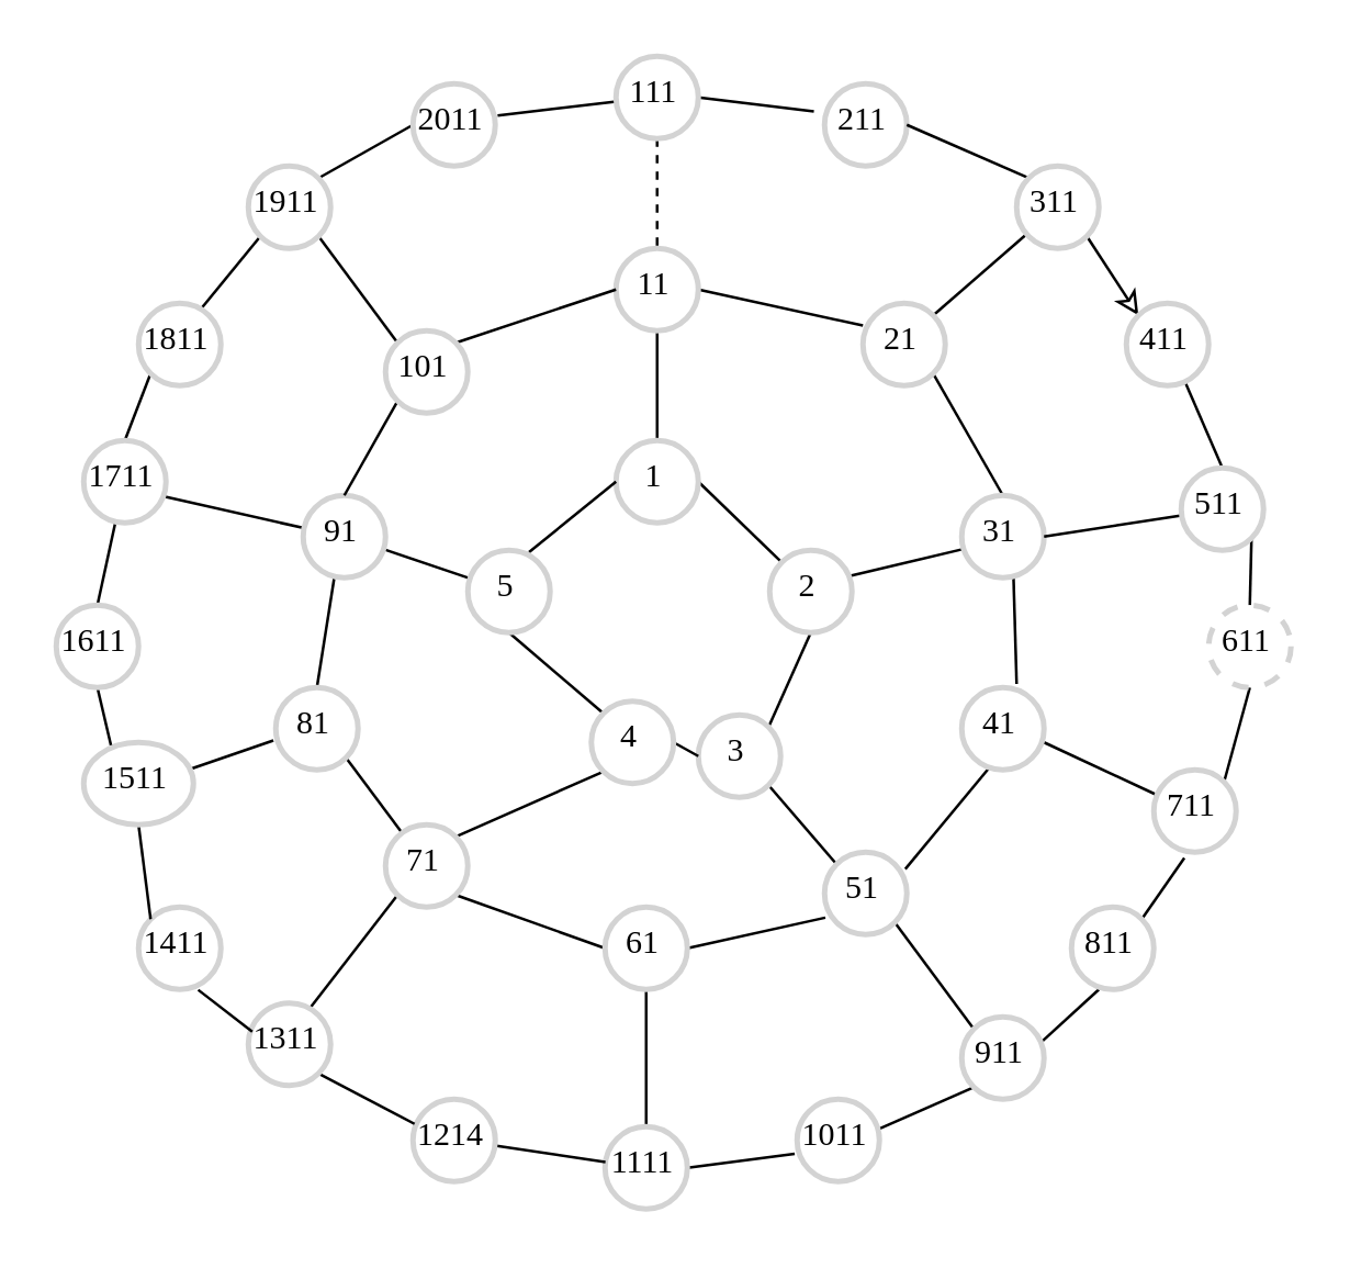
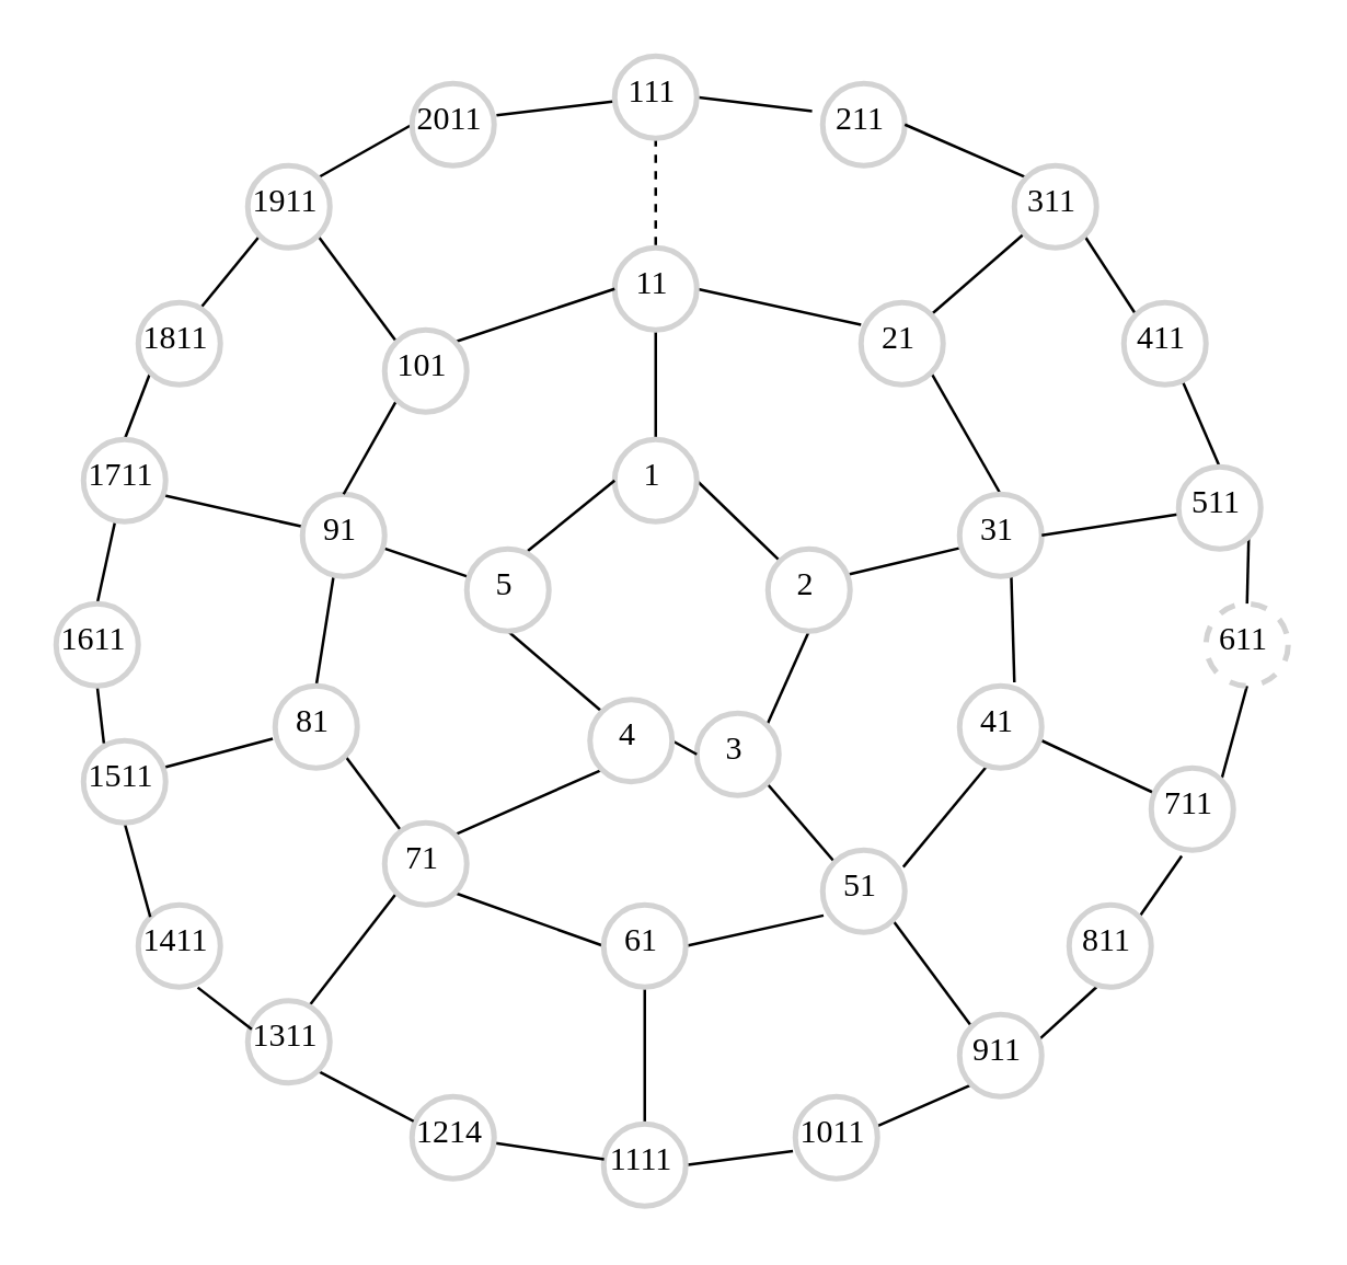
- <mxCell id="52" style="edgeStyle=none;rounded=0;orthogonalLoop=1;jettySize=auto;html=1;exitX=1;exitY=1;exitDx=0;exitDy=0;entryX=0;entryY=0;entryDx=0;entryDy=0;endArrow=classic;endFill=0;" edge="1" parent="1" source="53" target="55"><mxGeometry relative="1" as="geometry" /></mxCell>
+ <mxCell id="52" style="edgeStyle=none;rounded=0;orthogonalLoop=1;jettySize=auto;html=1;exitX=1;exitY=1;exitDx=0;exitDy=0;entryX=0;entryY=0;entryDx=0;entryDy=0;endArrow=none;endFill=0;" edge="1" parent="1" source="53" target="55"><mxGeometry relative="1" as="geometry" /></mxCell>
- <mxCell id="77" value="1511" style="ellipse;whiteSpace=wrap;html=1;aspect=fixed;strokeWidth=2;fontFamily=Tahoma;spacingBottom=4;spacingRight=2;strokeColor=#d3d3d3;" vertex="1" parent="1"><mxGeometry x="30" y="270" width="40" height="30" as="geometry" /></mxCell>
+ <mxCell id="77" value="1511" style="ellipse;whiteSpace=wrap;html=1;aspect=fixed;strokeWidth=2;fontFamily=Tahoma;spacingBottom=4;spacingRight=2;strokeColor=#d3d3d3;" vertex="1" parent="1"><mxGeometry x="30" y="270" width="30" height="30" as="geometry" /></mxCell>
